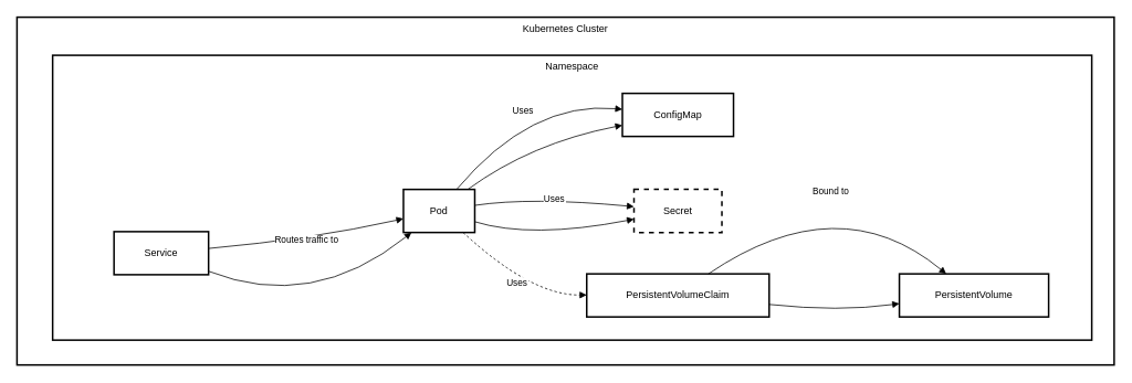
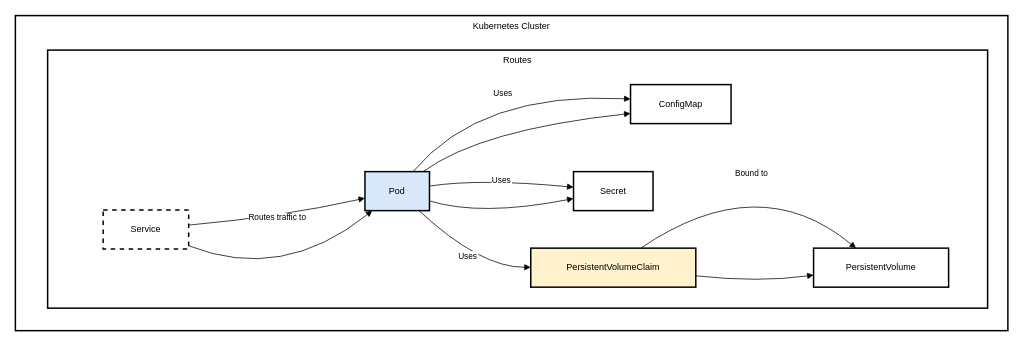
- <mxCell id="3" value="Namespace" style="whiteSpace=wrap;strokeWidth=2;verticalAlign=top;" vertex="1" parent="2"><mxGeometry x="43" y="46" width="1253" height="344" as="geometry" /></mxCell>
+ <mxCell id="3" value="Routes" style="whiteSpace=wrap;strokeWidth=2;verticalAlign=top;" vertex="1" parent="2"><mxGeometry x="43" y="46" width="1253" height="344" as="geometry" /></mxCell>
- <mxCell id="5" value="ConfigMap" style="whiteSpace=wrap;strokeWidth=2;" vertex="1" parent="3"><mxGeometry x="687" y="46" width="134" height="52" as="geometry" /></mxCell>
+ <mxCell id="5" value="ConfigMap" style="whiteSpace=wrap;strokeWidth=2;" vertex="1" parent="3"><mxGeometry x="777" y="46" width="134" height="52" as="geometry" /></mxCell>
- <mxCell id="4" value="Pod" style="whiteSpace=wrap;strokeWidth=2;" vertex="1" parent="3"><mxGeometry x="423" y="162" width="86" height="52" as="geometry" /></mxCell>
+ <mxCell id="4" value="Pod" style="whiteSpace=wrap;strokeWidth=2;fillColor=#dae8fc;" vertex="1" parent="3"><mxGeometry x="423" y="162" width="86" height="52" as="geometry" /></mxCell>
- <mxCell id="6" value="Secret" style="whiteSpace=wrap;strokeWidth=2;dashed=1;" vertex="1" parent="3"><mxGeometry x="701" y="162" width="106" height="52" as="geometry" /></mxCell>
+ <mxCell id="6" value="Secret" style="whiteSpace=wrap;strokeWidth=2;" vertex="1" parent="3"><mxGeometry x="701" y="162" width="106" height="52" as="geometry" /></mxCell>
- <mxCell id="8" value="Service" style="whiteSpace=wrap;strokeWidth=2;" vertex="1" parent="3"><mxGeometry x="74" y="213" width="114" height="52" as="geometry" /></mxCell>
+ <mxCell id="8" value="Service" style="whiteSpace=wrap;strokeWidth=2;dashed=1;" vertex="1" parent="3"><mxGeometry x="74" y="213" width="114" height="52" as="geometry" /></mxCell>
- <mxCell id="12" value="Uses" style="curved=1;startArrow=none;endArrow=block;exitX=0.83;exitY=0.99;entryX=0;entryY=0.49;rounded=0;dashed=1;" edge="1" parent="3" source="4" target="7"><mxGeometry relative="1" as="geometry"><Array as="points"><mxPoint x="577" y="290" /></Array></mxGeometry></mxCell>
+ <mxCell id="12" value="Uses" style="curved=1;startArrow=none;endArrow=block;exitX=0.83;exitY=0.99;entryX=0;entryY=0.49;rounded=0;" edge="1" parent="3" source="4" target="7"><mxGeometry relative="1" as="geometry"><Array as="points"><mxPoint x="577" y="290" /></Array></mxGeometry></mxCell>
- <mxCell id="7" value="PersistentVolumeClaim" style="whiteSpace=wrap;strokeWidth=2;" vertex="1" parent="3"><mxGeometry x="644" y="264" width="220" height="52" as="geometry" /></mxCell>
+ <mxCell id="7" value="PersistentVolumeClaim" style="whiteSpace=wrap;strokeWidth=2;fillColor=#fff2cc;" vertex="1" parent="3"><mxGeometry x="644" y="264" width="220" height="52" as="geometry" /></mxCell>
